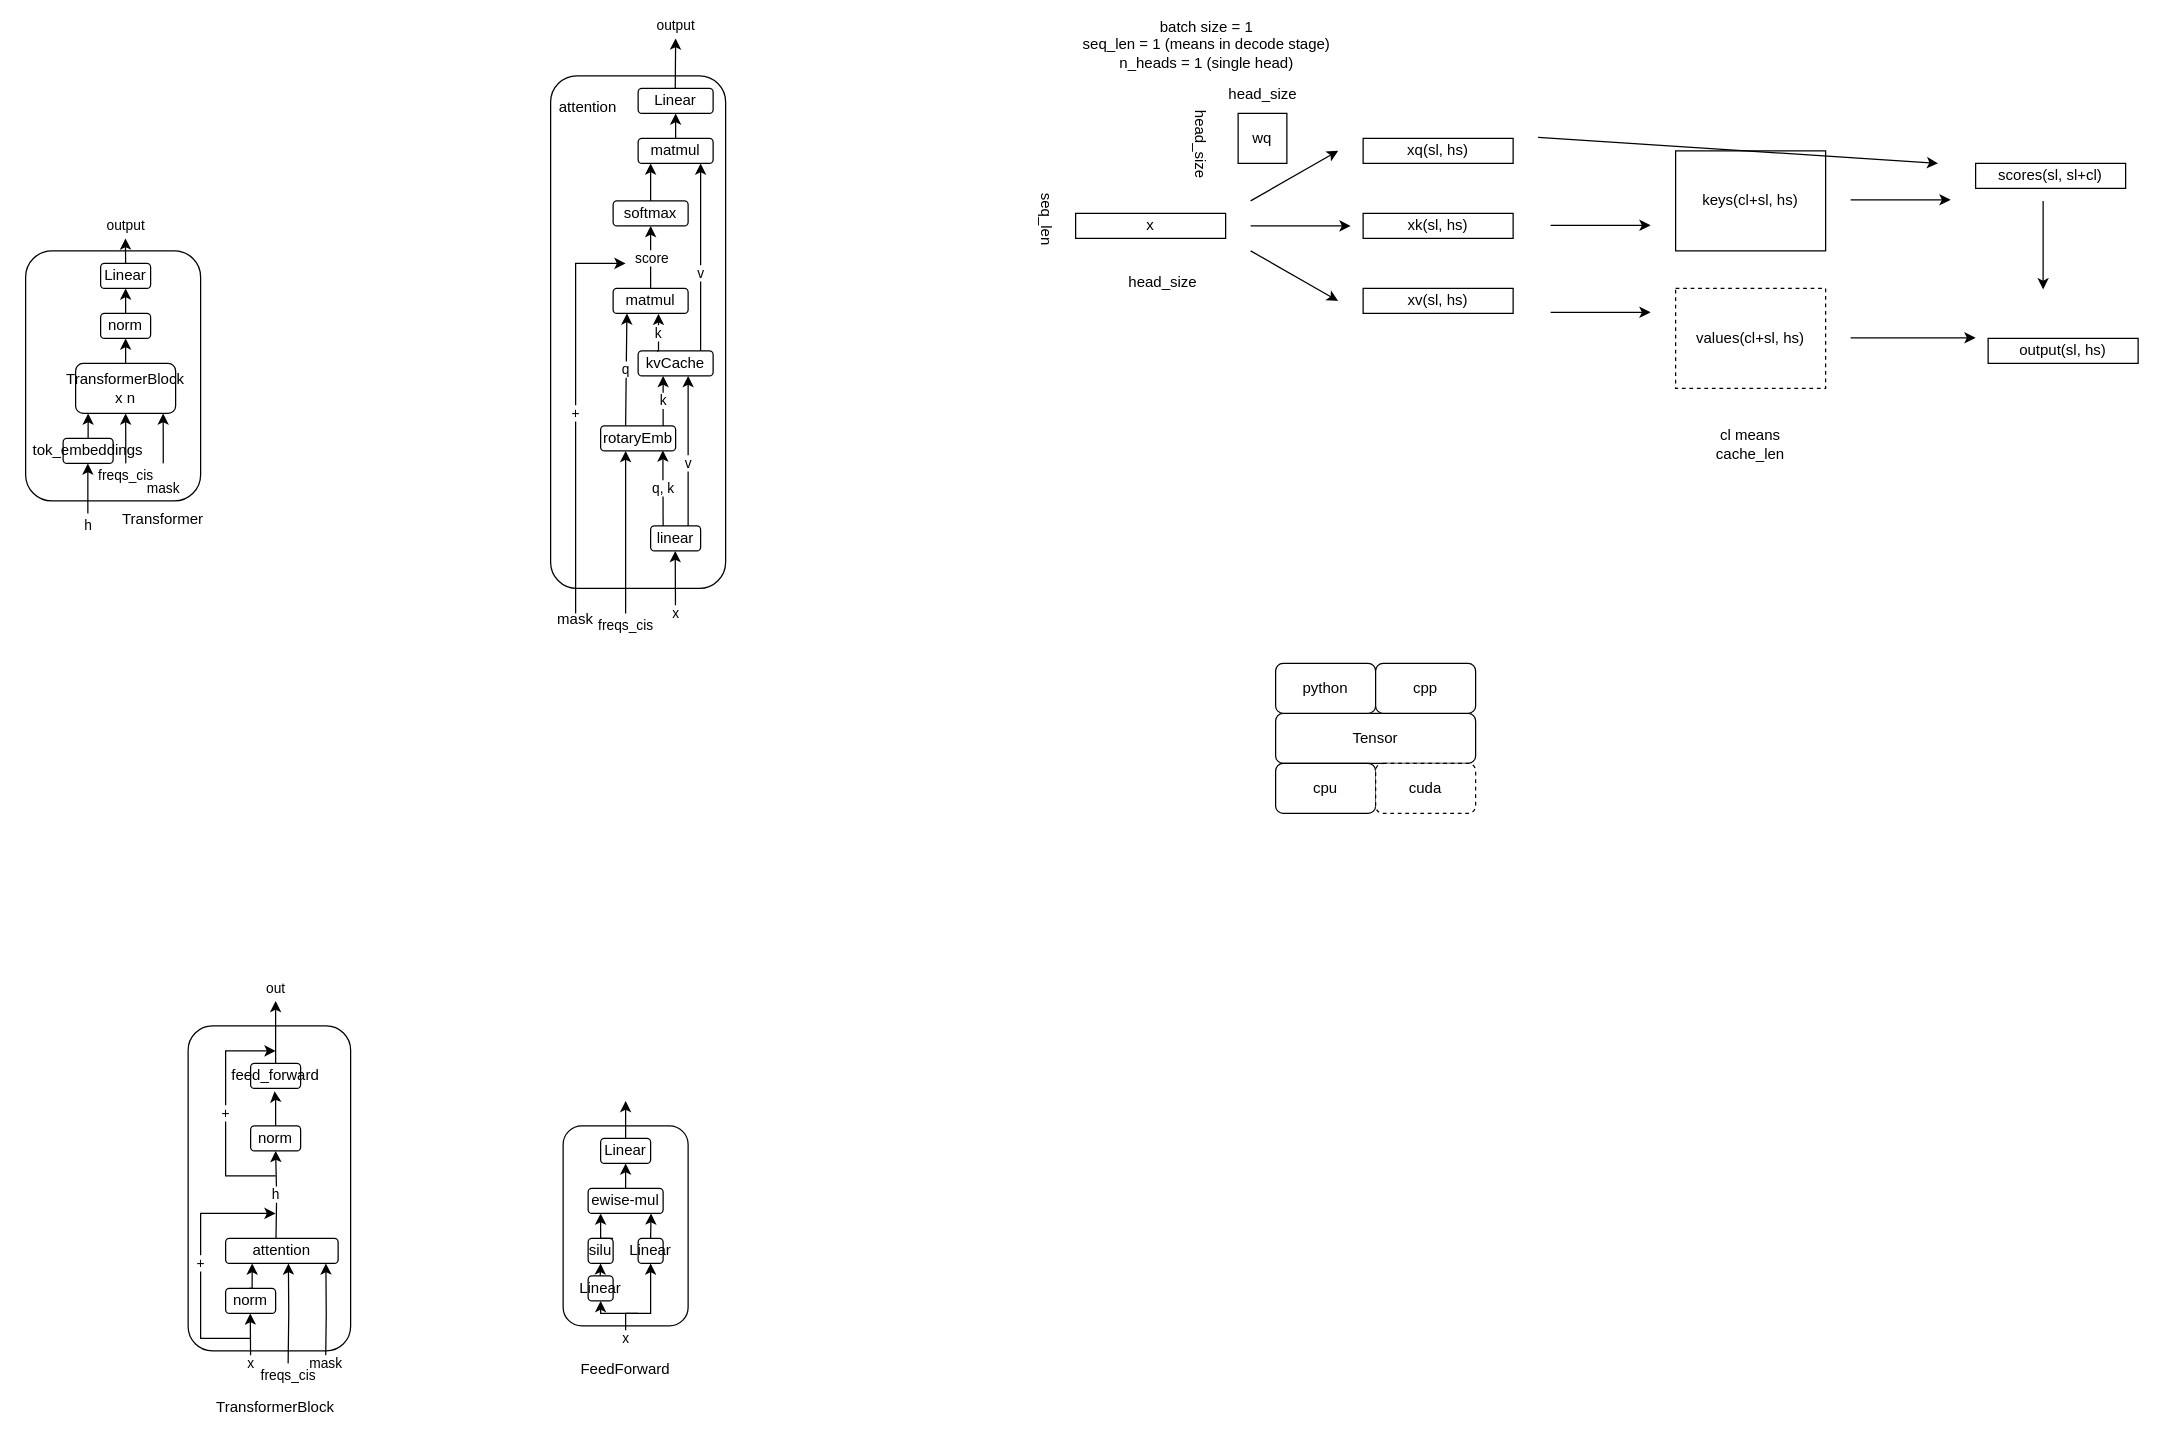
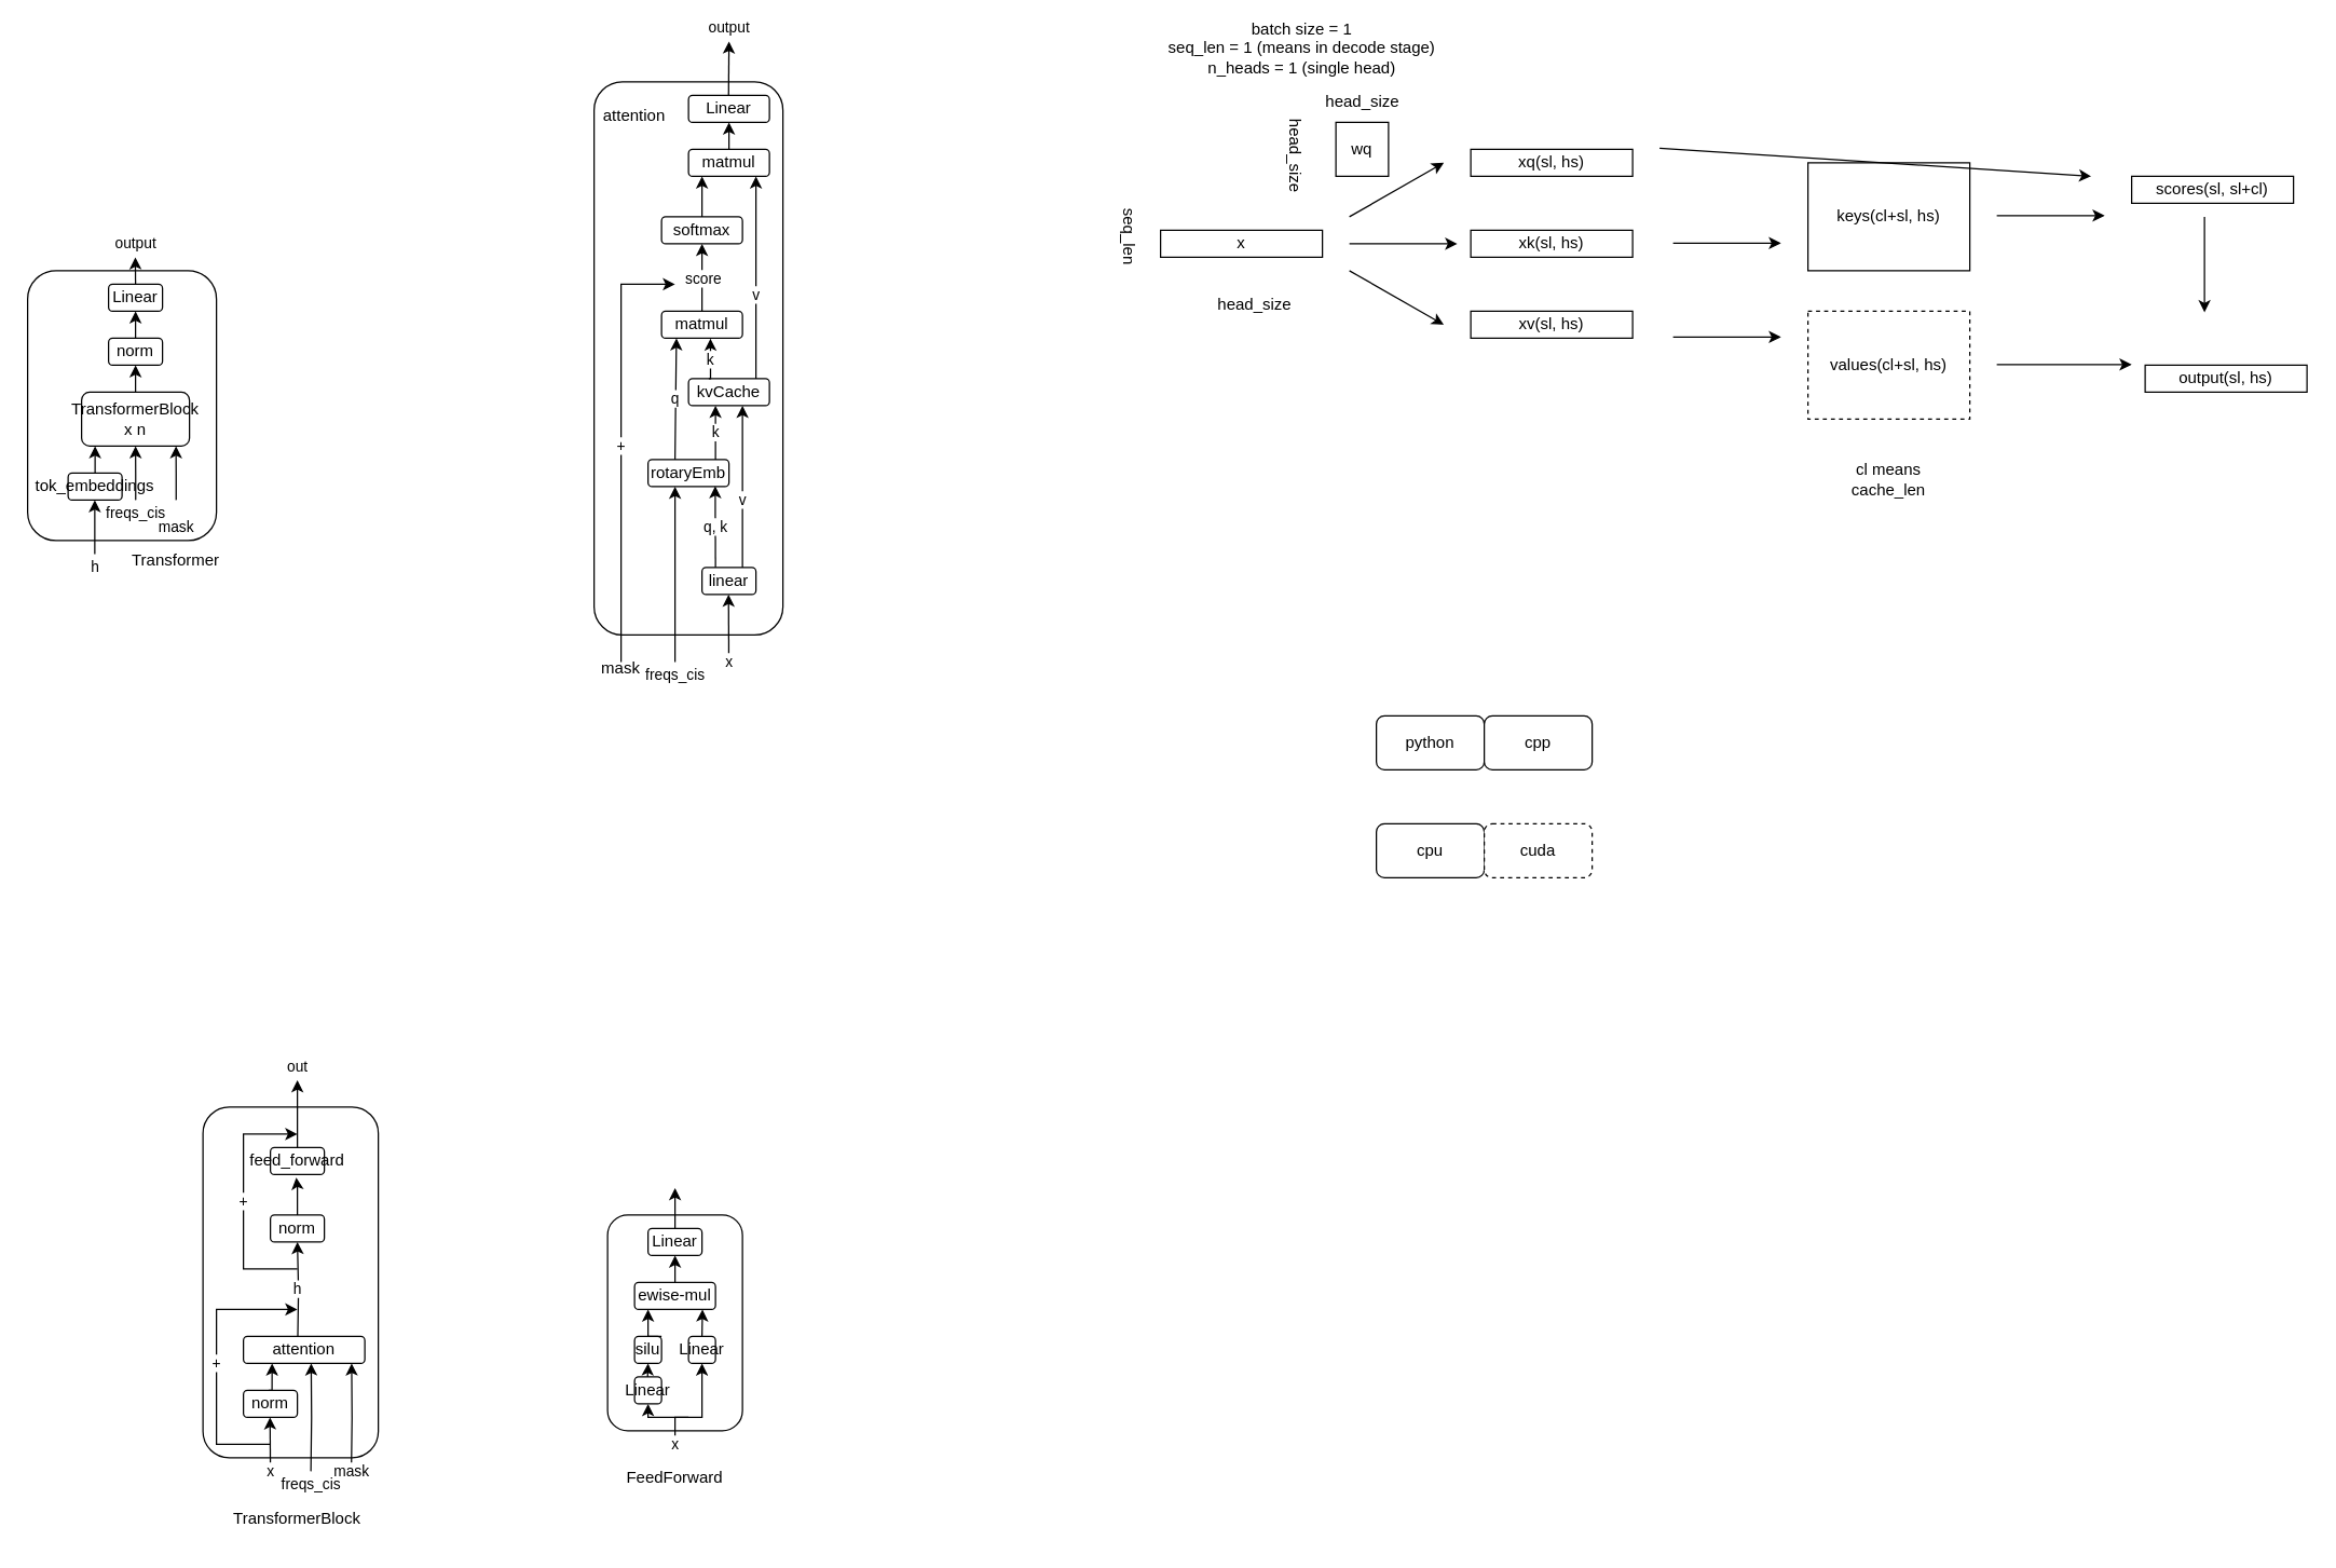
- <mxCell id="91" value="Tensor" style="rounded=1;whiteSpace=wrap;html=1;" vertex="1" parent="1"><mxGeometry x="1020" y="570" width="160" height="40" as="geometry" /></mxCell>
